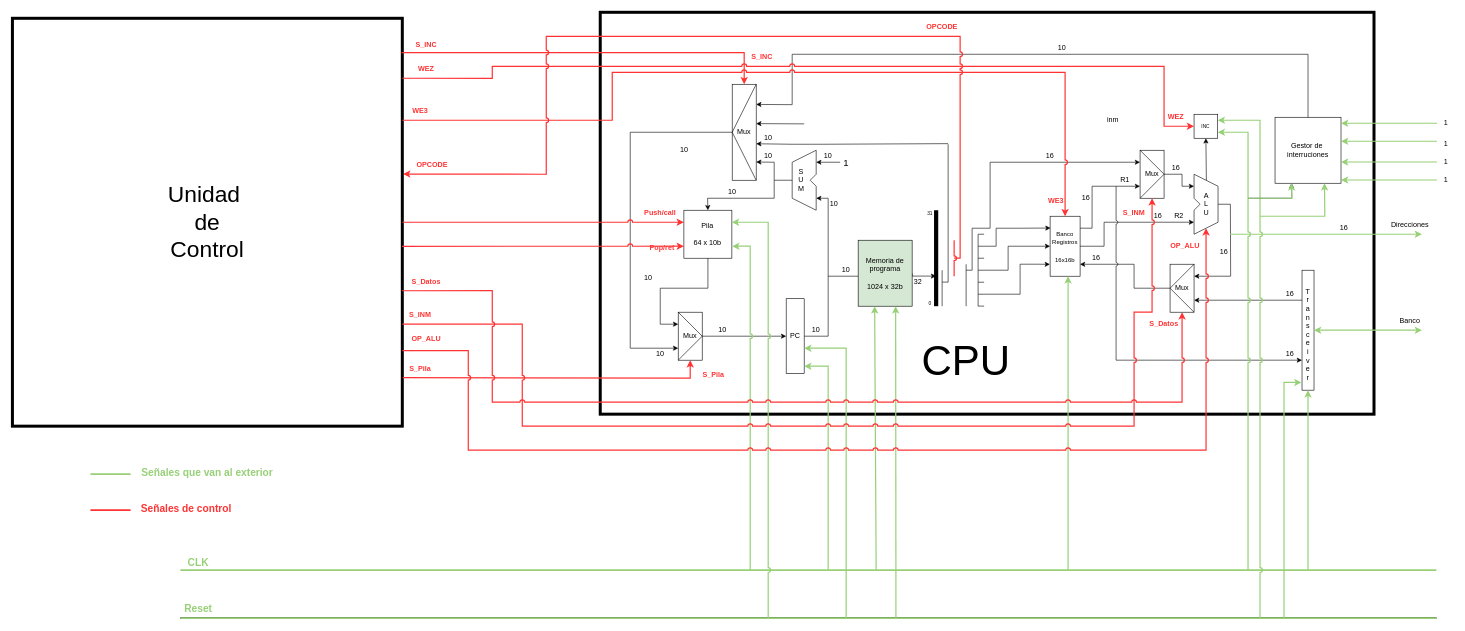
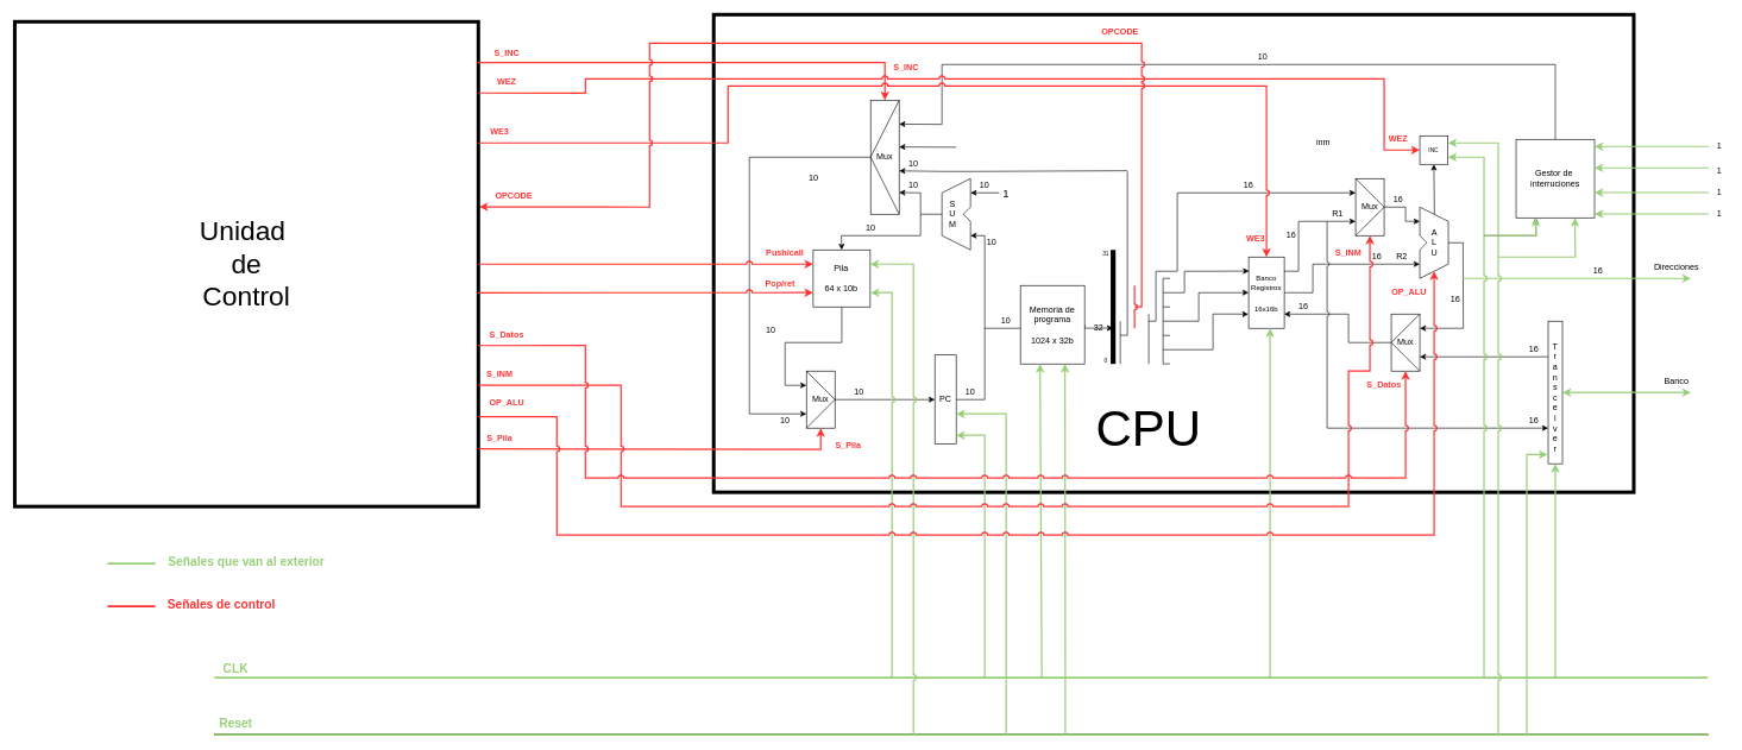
- <mxCell id="151" value="&lt;font&gt;Pop/ret&amp;nbsp; &amp;nbsp;&lt;/font&gt;" style="text;html=1;strokeColor=none;fillColor=none;align=center;verticalAlign=middle;whiteSpace=wrap;rounded=0;fontColor=#FF3333;fontStyle=1;" vertex="1" parent="143"><mxGeometry x="1080" y="405" width="50" height="30" as="geometry" /></mxCell>
+ <mxCell id="151" value="&lt;font&gt;Pop/ret&amp;nbsp; &amp;nbsp;&lt;/font&gt;" style="text;html=1;strokeColor=none;fillColor=none;align=center;verticalAlign=middle;whiteSpace=wrap;rounded=0;fontColor=#FF3333;fontStyle=1;" vertex="1" parent="143"><mxGeometry x="1070" y="390" width="50" height="30" as="geometry" /></mxCell>
- <mxCell id="19" value="&lt;font style=&quot;font-size: 12px;&quot;&gt;Memoria de programa&lt;br&gt;&lt;br&gt;1024 x 32b&lt;/font&gt;" style="rounded=0;whiteSpace=wrap;html=1;fillColor=#d5e8d4;" vertex="1" parent="1"><mxGeometry x="1430" y="400" width="90" height="110" as="geometry" /></mxCell>
+ <mxCell id="19" value="&lt;font style=&quot;font-size: 12px;&quot;&gt;Memoria de programa&lt;br&gt;&lt;br&gt;1024 x 32b&lt;/font&gt;" style="rounded=0;whiteSpace=wrap;html=1;" vertex="1" parent="1"><mxGeometry x="1430" y="400" width="90" height="110" as="geometry" /></mxCell>
- <mxCell id="84" value="32" style="text;html=1;strokeColor=none;fillColor=none;align=center;verticalAlign=middle;whiteSpace=wrap;rounded=0;" vertex="1" parent="1"><mxGeometry x="1520" y="460" width="20" height="20" as="geometry" /></mxCell>
+ <mxCell id="84" value="32" style="text;html=1;strokeColor=none;fillColor=none;align=center;verticalAlign=middle;whiteSpace=wrap;rounded=0;" vertex="1" parent="1"><mxGeometry x="1530" y="450" width="20" height="20" as="geometry" /></mxCell>
